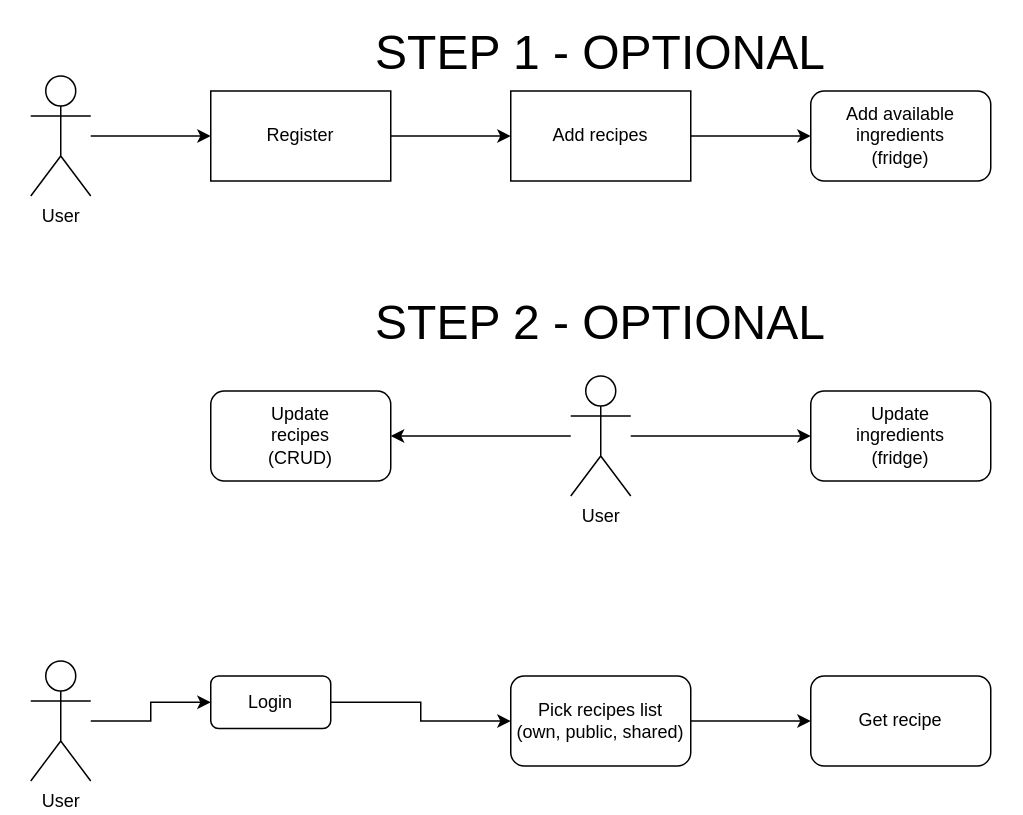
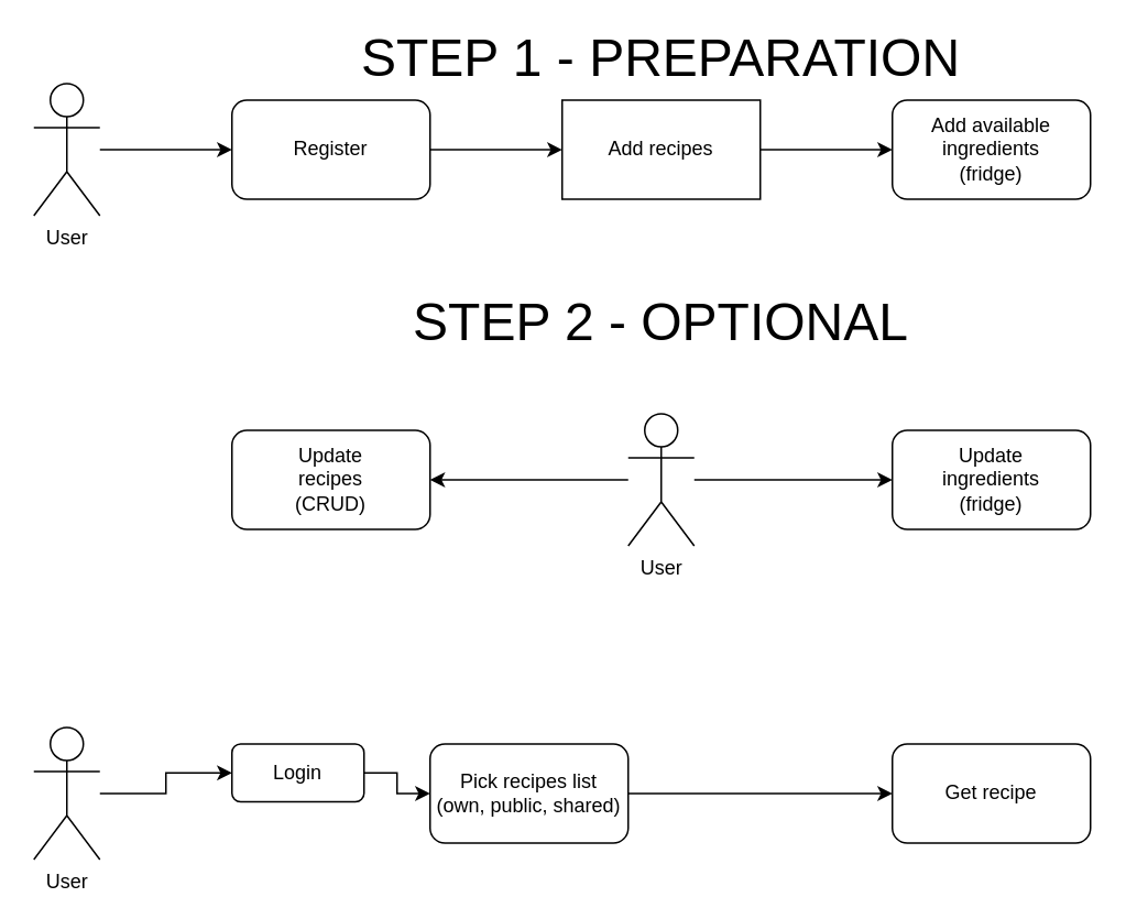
- <mxCell id="10" value="STEP 1 - OPTIONAL" style="text;html=1;strokeColor=none;fillColor=none;align=center;verticalAlign=middle;whiteSpace=wrap;rounded=0;fontSize=32;" parent="1" vertex="1"><mxGeometry x="140" y="20" width="520" height="30" as="geometry" /></mxCell>
+ <mxCell id="10" value="STEP 1 - PREPARATION" style="text;html=1;strokeColor=none;fillColor=none;align=center;verticalAlign=middle;whiteSpace=wrap;rounded=0;fontSize=32;" parent="1" vertex="1"><mxGeometry x="140" y="20" width="520" height="30" as="geometry" /></mxCell>
- <mxCell id="5" value="Register" style="whiteSpace=wrap;html=1;rounded=0;" parent="1" vertex="1"><mxGeometry x="140" y="60" width="120" height="60" as="geometry" /></mxCell>
+ <mxCell id="5" value="Register" style="rounded=1;whiteSpace=wrap;html=1;" parent="1" vertex="1"><mxGeometry x="140" y="60" width="120" height="60" as="geometry" /></mxCell>
- <mxCell id="21" value="STEP 2 - OPTIONAL" style="text;html=1;strokeColor=none;fillColor=none;align=center;verticalAlign=middle;whiteSpace=wrap;rounded=0;fontSize=32;" parent="1" vertex="1"><mxGeometry x="140" y="200" width="520" height="30" as="geometry" /></mxCell>
+ <mxCell id="21" value="STEP 2 - OPTIONAL" style="text;html=1;strokeColor=none;fillColor=none;align=center;verticalAlign=middle;whiteSpace=wrap;rounded=0;fontSize=32;" parent="1" vertex="1"><mxGeometry x="140" y="180" width="520" height="30" as="geometry" /></mxCell>
- <mxCell id="15" value="Pick recipes list&lt;br&gt;(own, public, shared)" style="rounded=1;whiteSpace=wrap;html=1;" parent="1" vertex="1"><mxGeometry x="340" y="450" width="120" height="60" as="geometry" /></mxCell>
+ <mxCell id="15" value="Pick recipes list&lt;br&gt;(own, public, shared)" style="rounded=1;whiteSpace=wrap;html=1;" parent="1" vertex="1"><mxGeometry x="260" y="450" width="120" height="60" as="geometry" /></mxCell>
